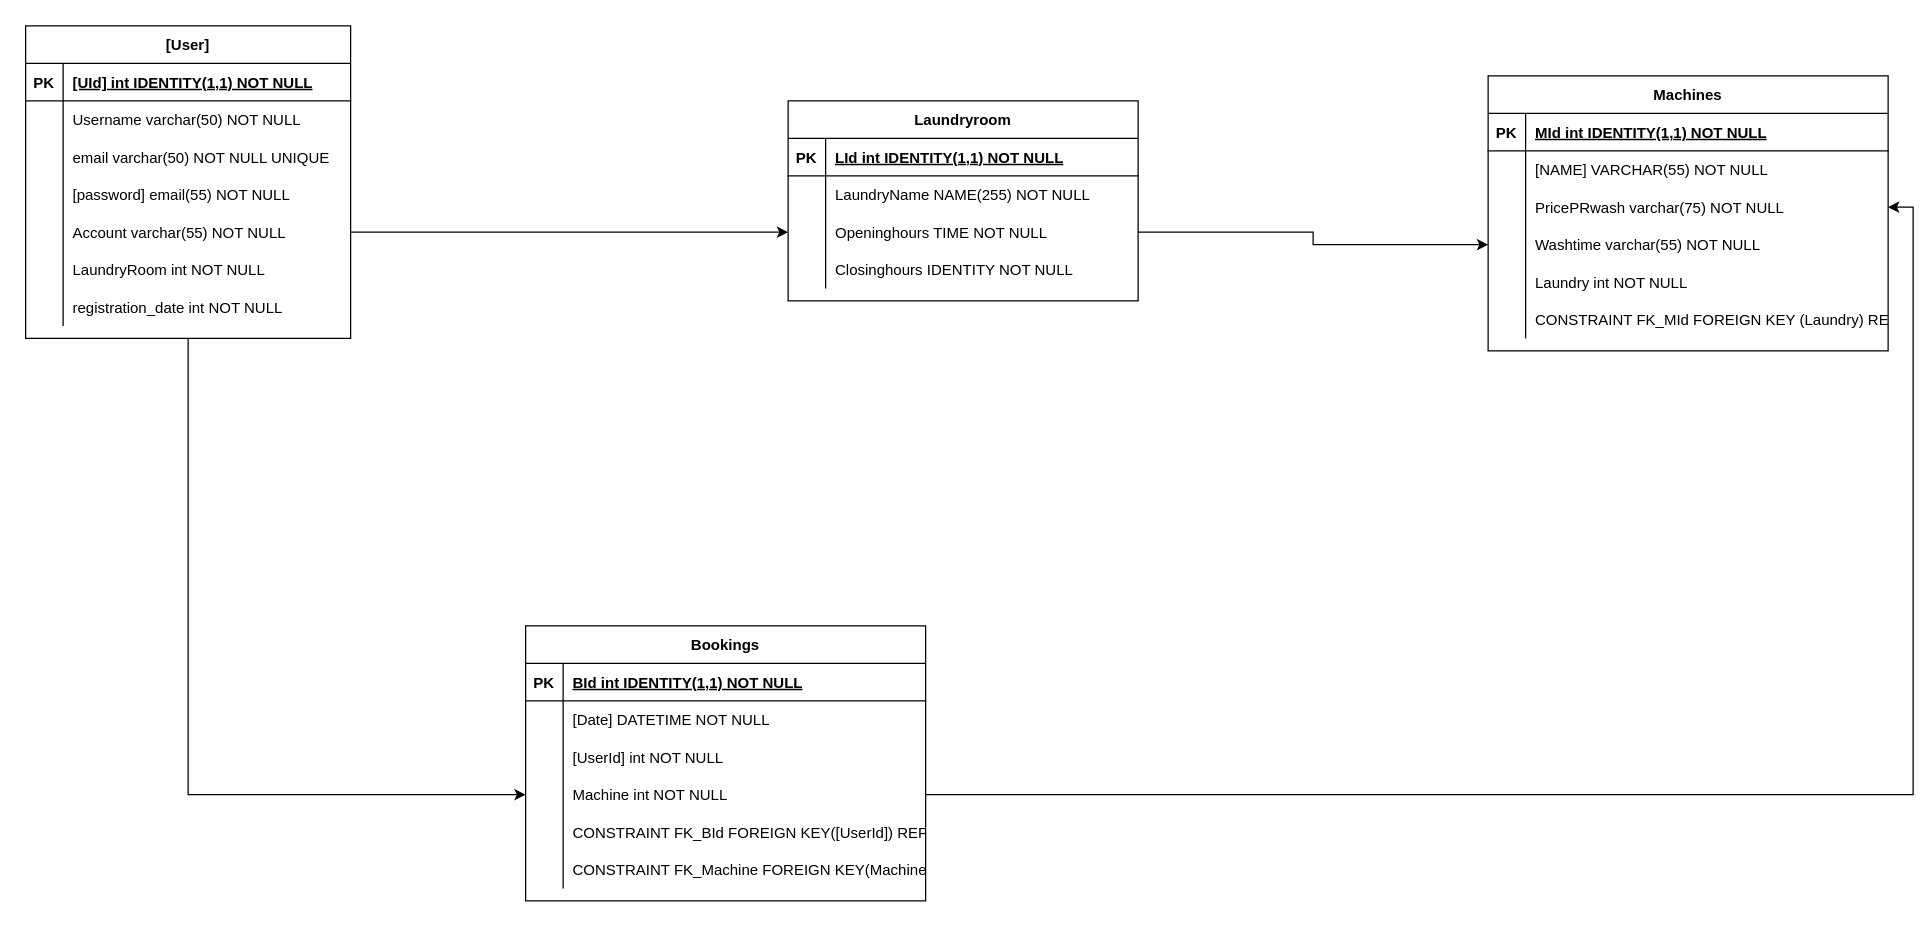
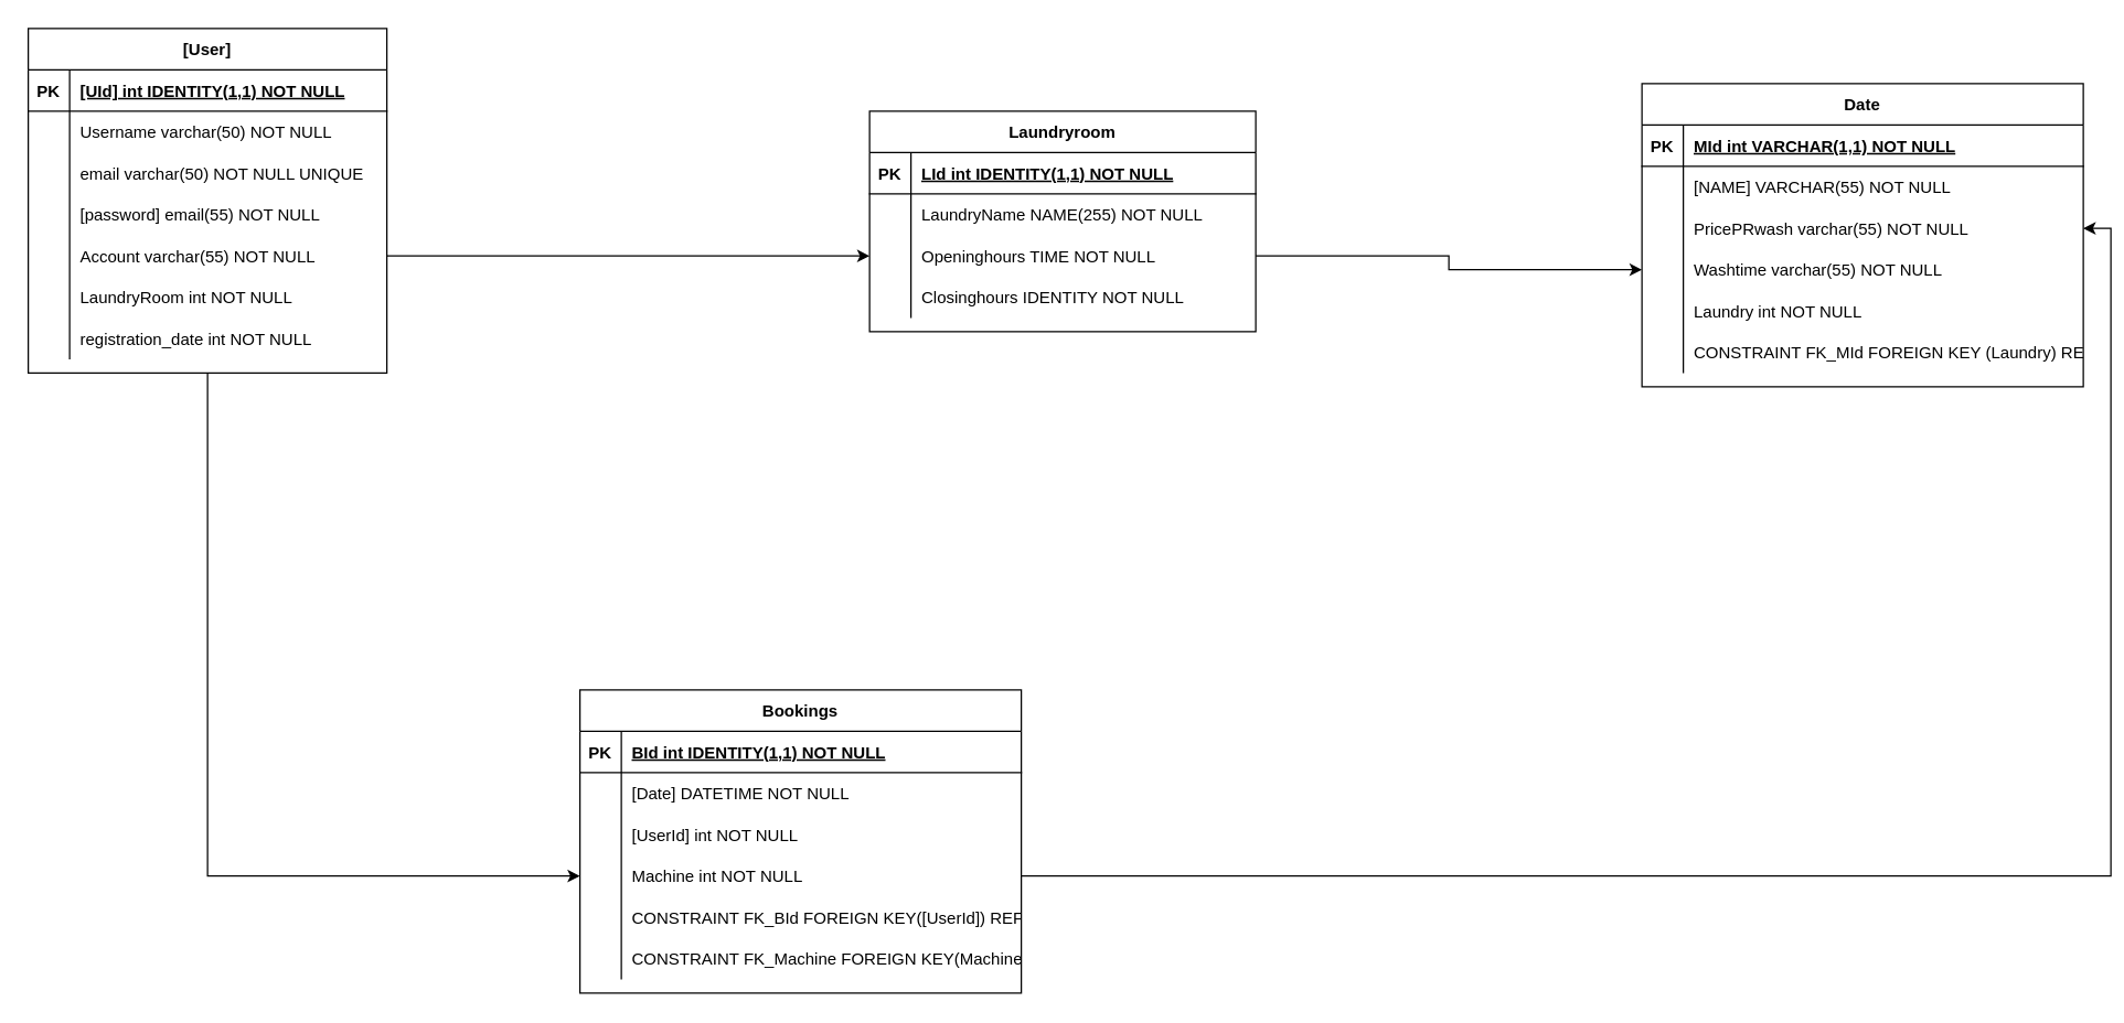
- <mxCell id="38" value="Machines" style="shape=table;startSize=30;container=1;collapsible=1;childLayout=tableLayout;fixedRows=1;rowLines=0;fontStyle=1;align=center;resizeLast=1;" vertex="1" parent="1"><mxGeometry x="1190" y="60" width="320" height="220" as="geometry" /></mxCell>
+ <mxCell id="38" value="Date" style="shape=table;startSize=30;container=1;collapsible=1;childLayout=tableLayout;fixedRows=1;rowLines=0;fontStyle=1;align=center;resizeLast=1;" vertex="1" parent="1"><mxGeometry x="1190" y="60" width="320" height="220" as="geometry" /></mxCell>
- <mxCell id="41" value="MId int  IDENTITY(1,1) NOT NULL" style="shape=partialRectangle;overflow=hidden;connectable=0;fillColor=none;align=left;top=0;left=0;bottom=0;right=0;spacingLeft=6;fontStyle=5;" vertex="1" parent="39"><mxGeometry x="30" width="290" height="30" as="geometry"><mxRectangle width="290" height="30" as="alternateBounds" /></mxGeometry></mxCell>
+ <mxCell id="41" value="MId int  VARCHAR(1,1) NOT NULL" style="shape=partialRectangle;overflow=hidden;connectable=0;fillColor=none;align=left;top=0;left=0;bottom=0;right=0;spacingLeft=6;fontStyle=5;" vertex="1" parent="39"><mxGeometry x="30" width="290" height="30" as="geometry"><mxRectangle width="290" height="30" as="alternateBounds" /></mxGeometry></mxCell>
- <mxCell id="47" value="PricePRwash varchar(75) NOT NULL" style="shape=partialRectangle;overflow=hidden;connectable=0;fillColor=none;align=left;top=0;left=0;bottom=0;right=0;spacingLeft=6;" vertex="1" parent="45"><mxGeometry x="30" width="290" height="30" as="geometry"><mxRectangle width="290" height="30" as="alternateBounds" /></mxGeometry></mxCell>
+ <mxCell id="47" value="PricePRwash varchar(55) NOT NULL" style="shape=partialRectangle;overflow=hidden;connectable=0;fillColor=none;align=left;top=0;left=0;bottom=0;right=0;spacingLeft=6;" vertex="1" parent="45"><mxGeometry x="30" width="290" height="30" as="geometry"><mxRectangle width="290" height="30" as="alternateBounds" /></mxGeometry></mxCell>
